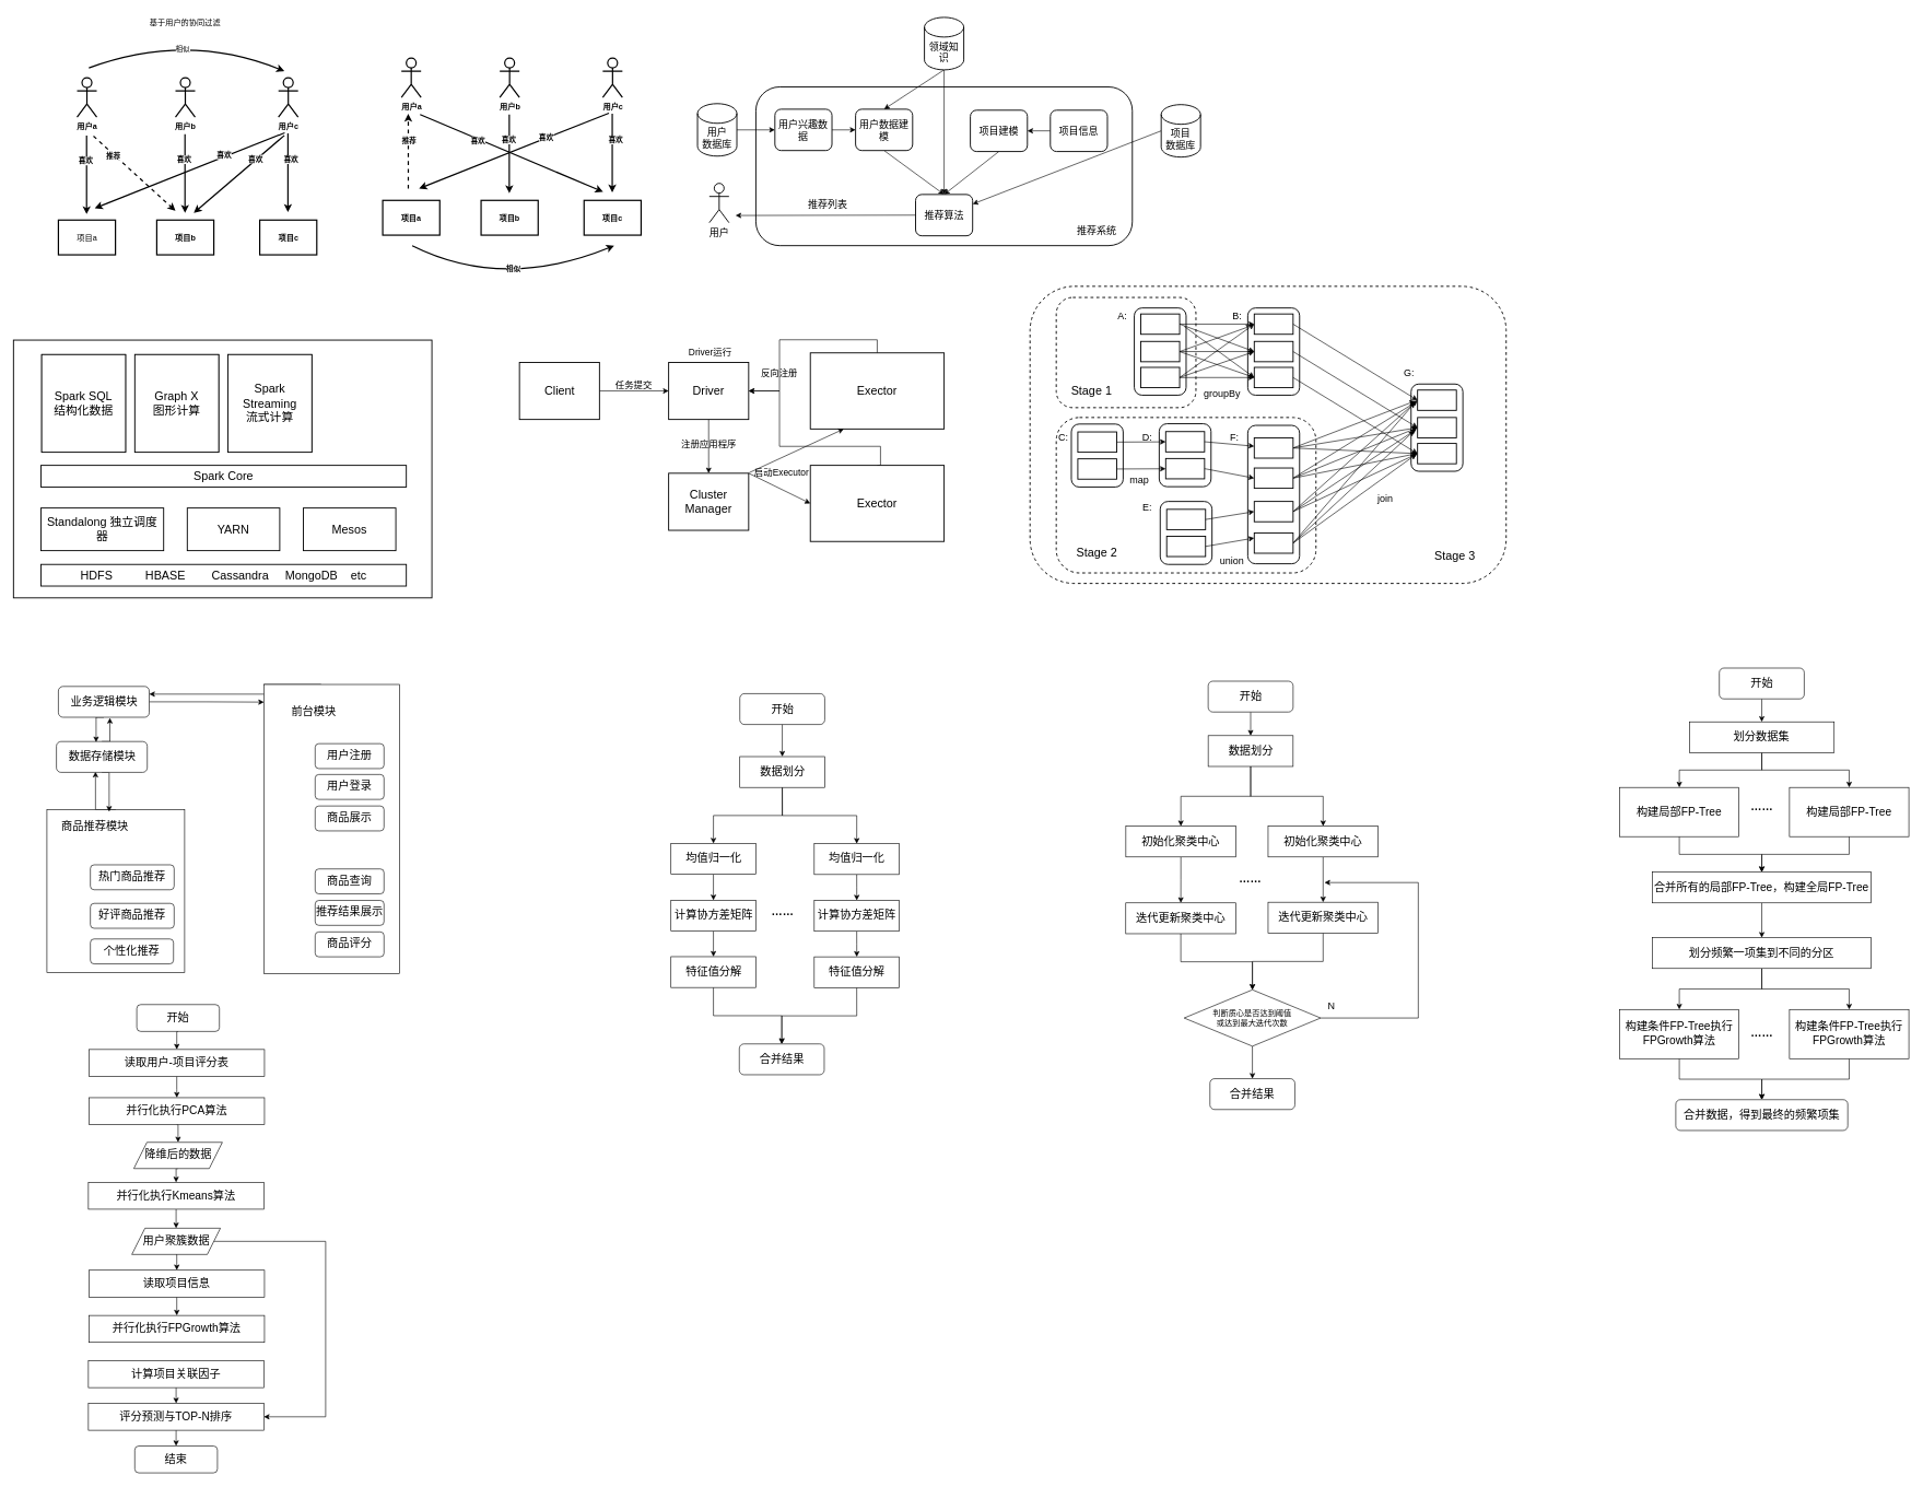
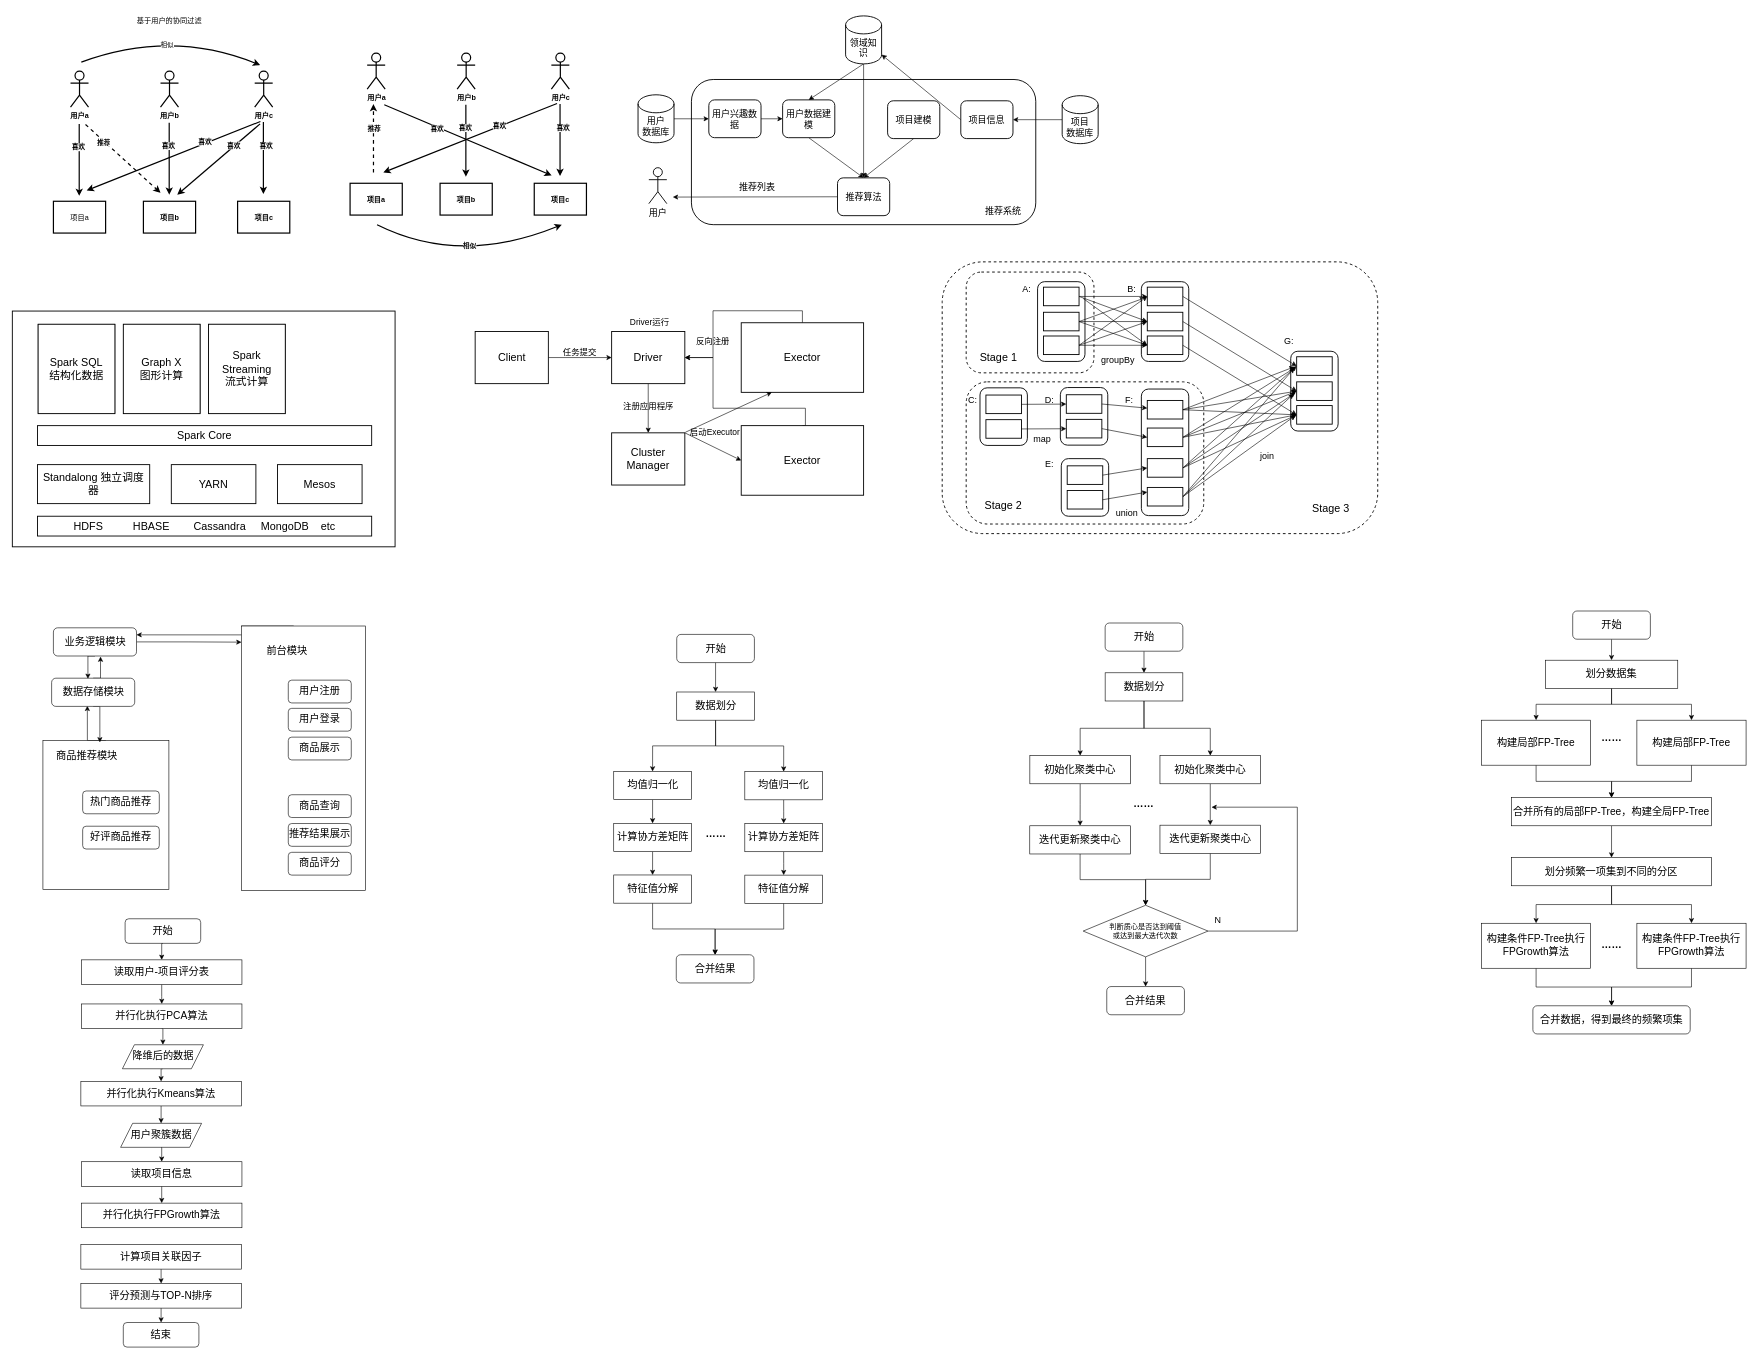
- <mxCell id="163" style="edgeStyle=none;rounded=0;orthogonalLoop=1;jettySize=auto;html=1;exitX=0;exitY=0.5;exitDx=0;exitDy=0;entryX=1;entryY=0.5;entryDx=0;entryDy=0;fontSize=15;" parent="1" source="164" target="162" edge="1"><mxGeometry relative="1" as="geometry" /></mxCell>
+ <mxCell id="163" style="edgeStyle=none;rounded=0;orthogonalLoop=1;jettySize=auto;html=1;exitX=0;exitY=0.5;exitDx=0;exitDy=0;fontSize=15;" parent="1" source="164" target="171" edge="1"><mxGeometry relative="1" as="geometry" /></mxCell>
- <mxCell id="167" style="edgeStyle=none;rounded=0;orthogonalLoop=1;jettySize=auto;html=1;exitX=0;exitY=0.5;exitDx=0;exitDy=0;exitPerimeter=0;fontSize=15;" parent="1" source="168" target="166" edge="1"><mxGeometry relative="1" as="geometry" /></mxCell>
+ <mxCell id="167" style="edgeStyle=none;rounded=0;orthogonalLoop=1;jettySize=auto;html=1;exitX=0;exitY=0.5;exitDx=0;exitDy=0;exitPerimeter=0;fontSize=15;" parent="1" source="168" target="164" edge="1"><mxGeometry relative="1" as="geometry" /></mxCell>
- <mxCell id="183" value="个性化推荐" style="rounded=1;whiteSpace=wrap;html=1;fontSize=17;" parent="1" vertex="1"><mxGeometry x="137.25" y="1431" width="126.75" height="38" as="geometry" /></mxCell>
- <mxCell id="240" style="edgeStyle=orthogonalEdgeStyle;rounded=0;orthogonalLoop=1;jettySize=auto;html=1;exitX=1;exitY=0.5;exitDx=0;exitDy=0;entryX=1;entryY=0.5;entryDx=0;entryDy=0;" parent="1" source="241" target="235" edge="1"><mxGeometry relative="1" as="geometry"><Array as="points"><mxPoint x="496" y="1892" /><mxPoint x="496" y="2160" /></Array></mxGeometry></mxCell>
